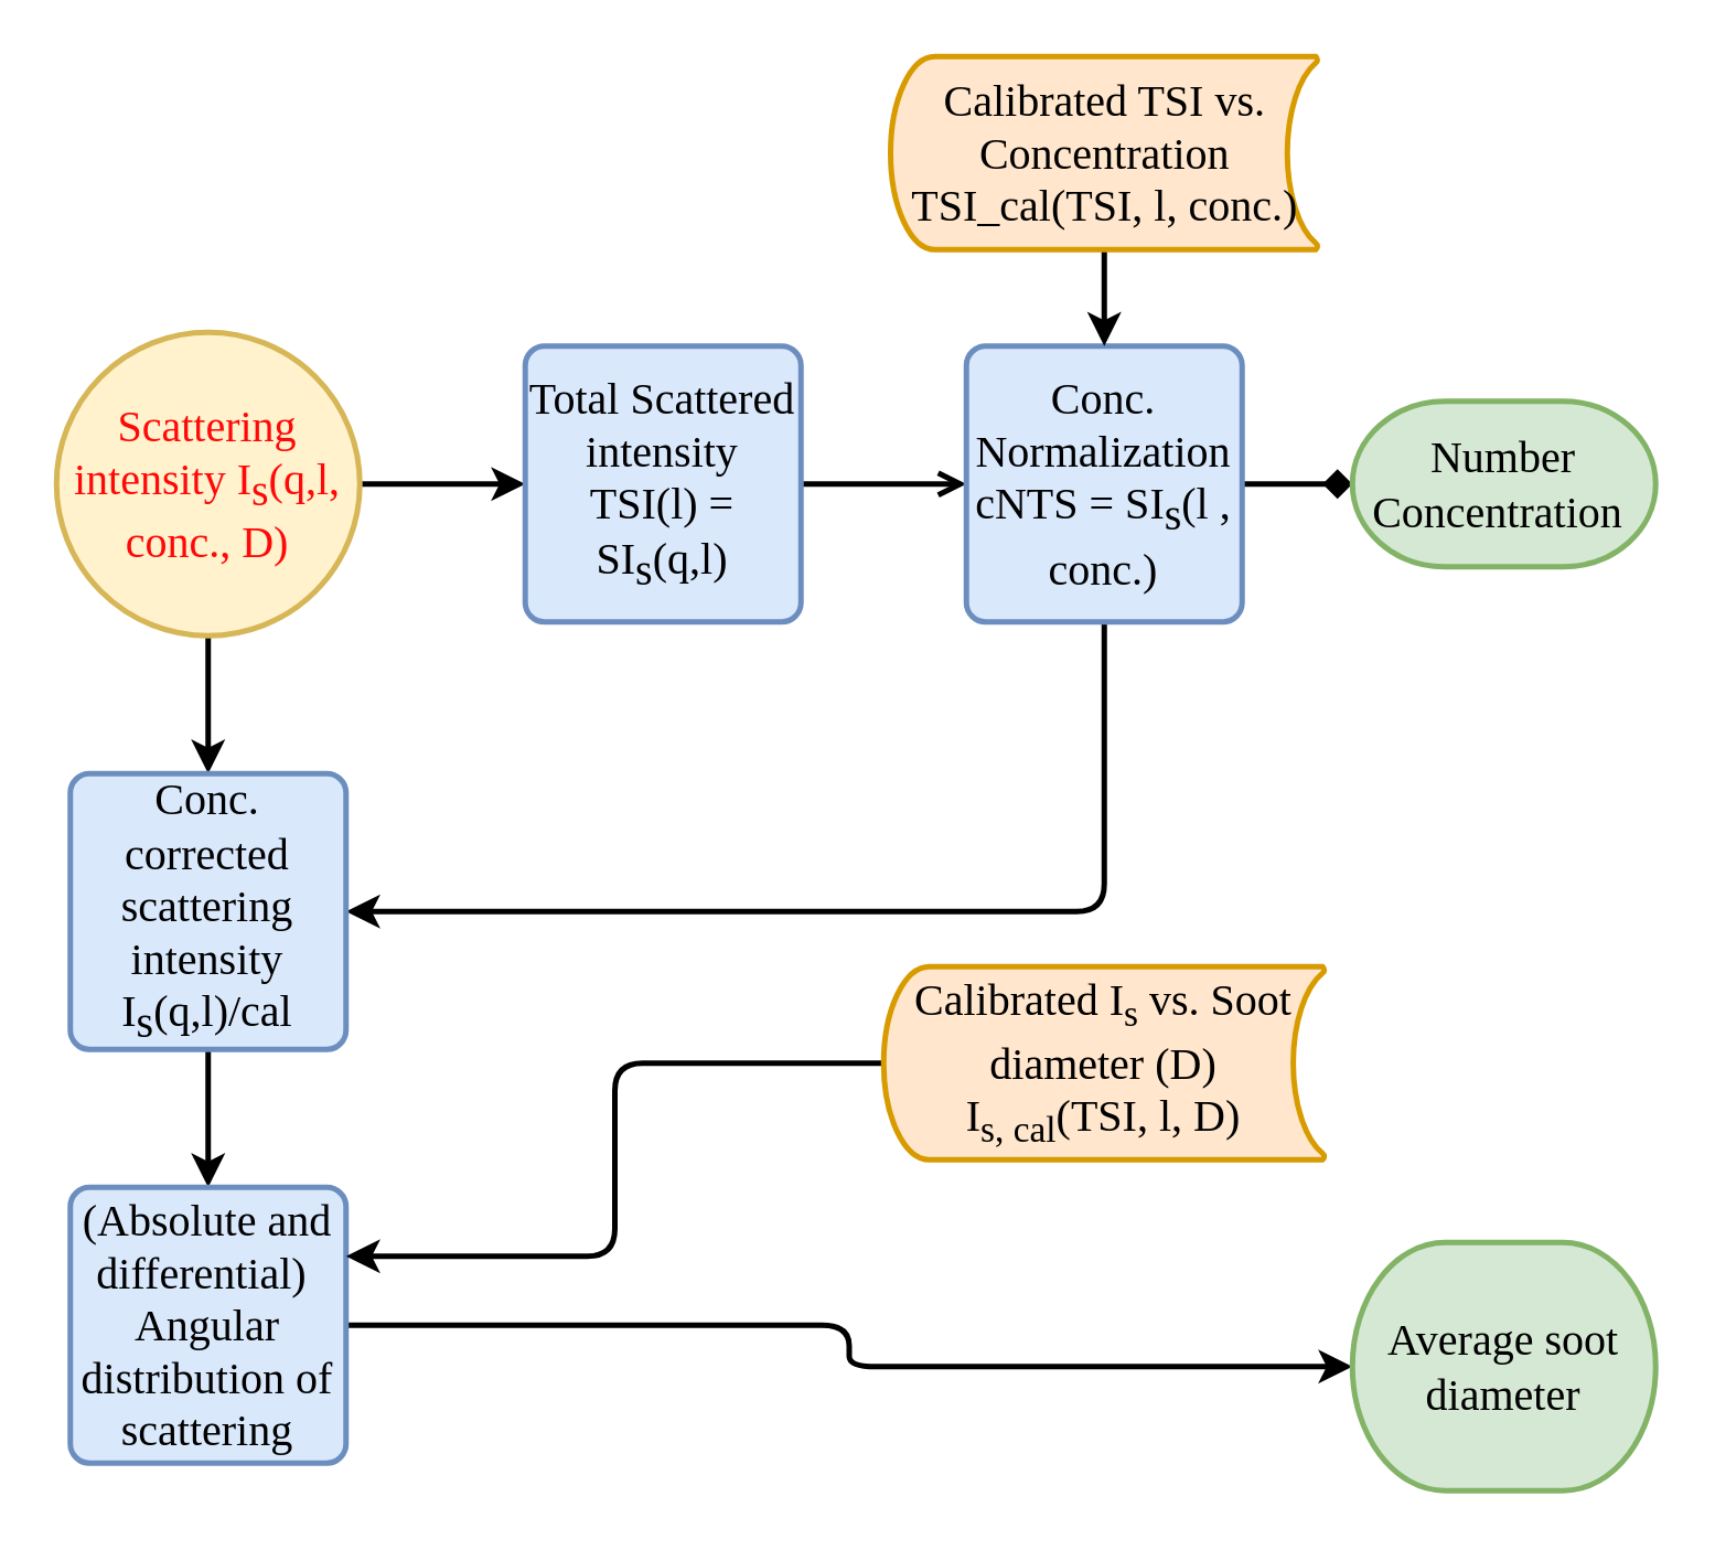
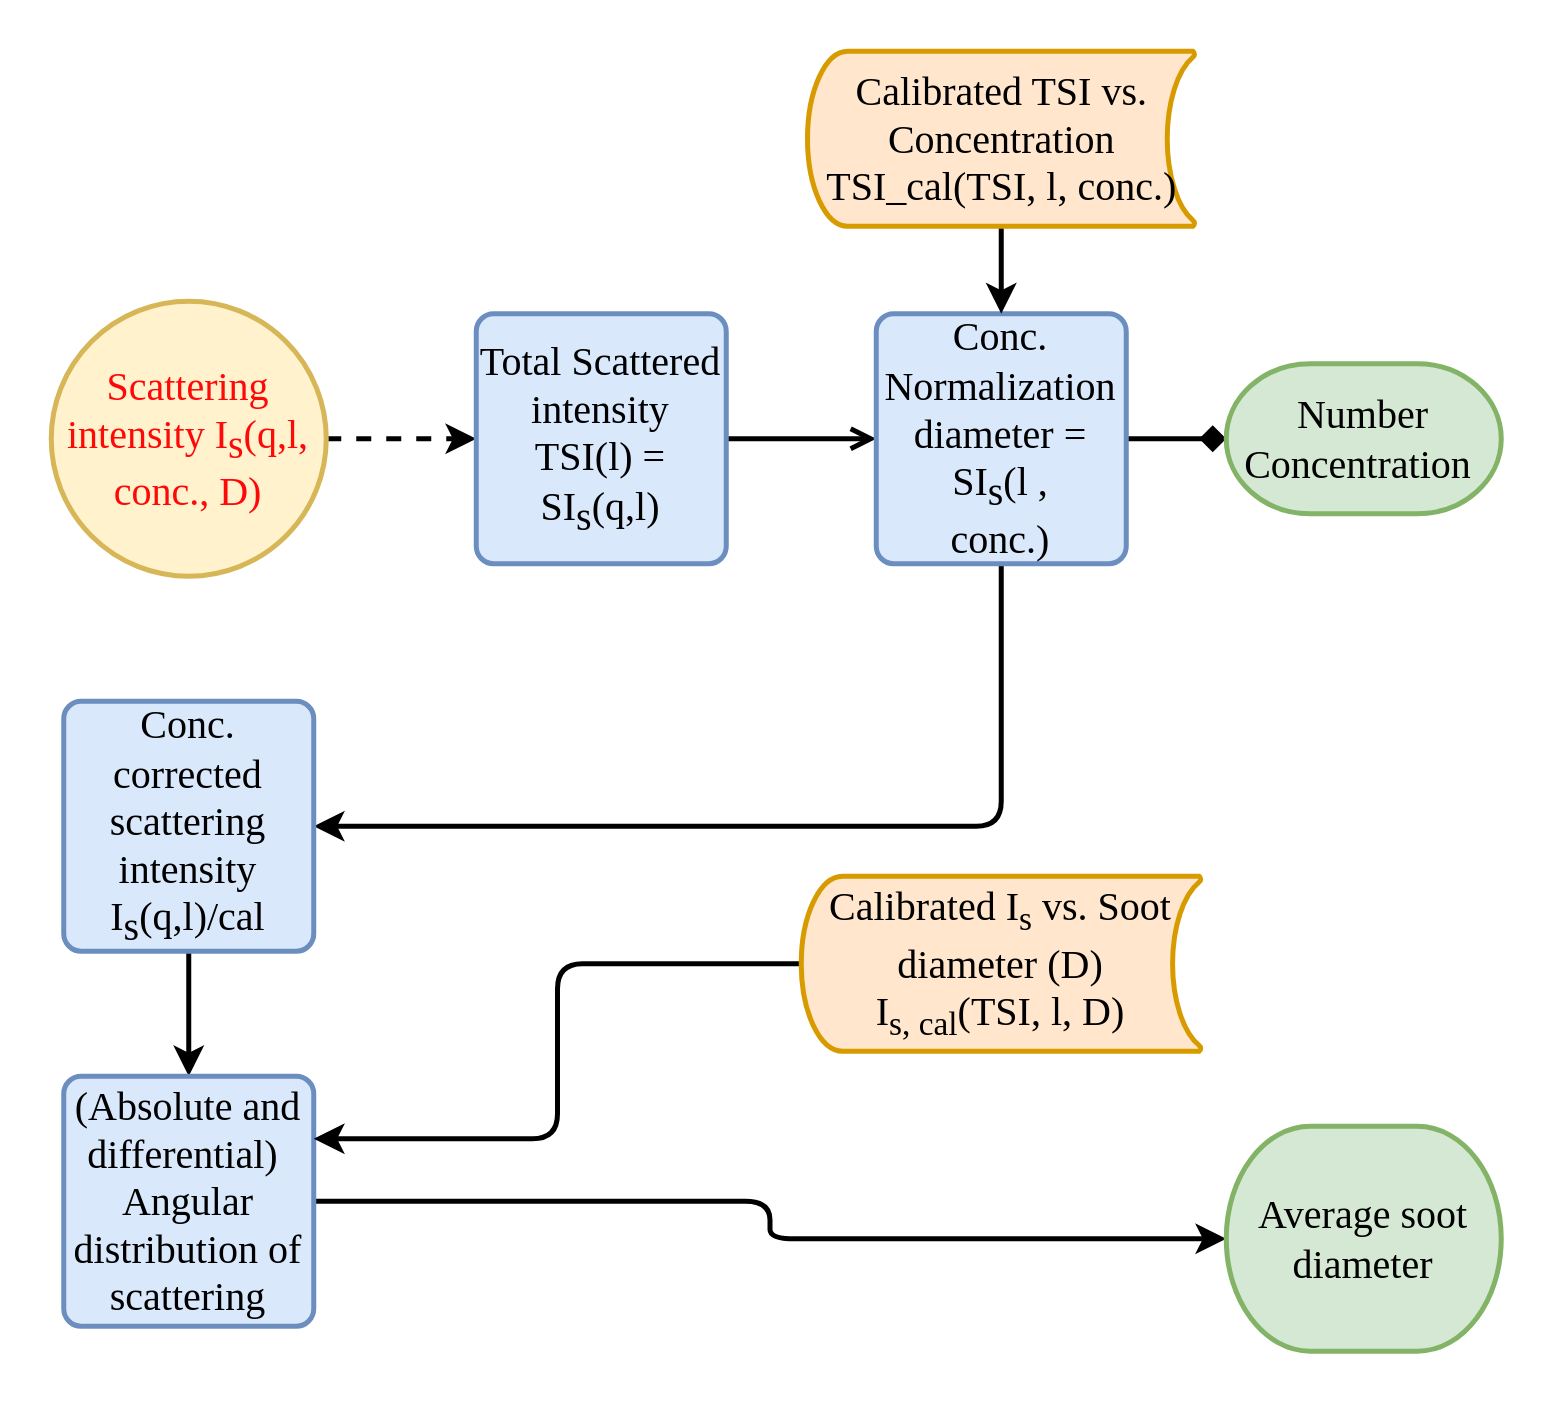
- <mxCell id="2" style="edgeStyle=orthogonalEdgeStyle;orthogonalLoop=1;jettySize=auto;html=1;exitX=1;exitY=0.5;exitDx=0;exitDy=0;exitPerimeter=0;entryX=0;entryY=0.5;entryDx=0;entryDy=0;fontColor=#000000;strokeWidth=2;rounded=1;" parent="1" source="4" target="6" edge="1"><mxGeometry relative="1" as="geometry" /></mxCell>
+ <mxCell id="2" style="edgeStyle=orthogonalEdgeStyle;orthogonalLoop=1;jettySize=auto;html=1;exitX=1;exitY=0.5;exitDx=0;exitDy=0;exitPerimeter=0;entryX=0;entryY=0.5;entryDx=0;entryDy=0;fontColor=#000000;strokeWidth=2;rounded=1;dashed=1;" parent="1" source="4" target="6" edge="1"><mxGeometry relative="1" as="geometry" /></mxCell>
- <mxCell id="9" value="&lt;p style=&quot;margin-top: 0pt ; margin-bottom: 0pt ; margin-left: 0in ; direction: ltr ; unicode-bidi: embed ; word-break: normal ; font-size: 16px&quot;&gt;&lt;span style=&quot;font-family: &amp;#34;calibri&amp;#34;&quot;&gt;&lt;font style=&quot;font-size: 16px&quot;&gt;Conc. Normalization&lt;/font&gt;&lt;/span&gt;&lt;/p&gt;&lt;p style=&quot;margin-top: 0pt ; margin-bottom: 0pt ; margin-left: 0in ; direction: ltr ; unicode-bidi: embed ; word-break: normal ; font-size: 16px&quot;&gt;&lt;font style=&quot;font-size: 16px&quot;&gt;&lt;span style=&quot;font-family: &amp;#34;calibri&amp;#34;&quot;&gt;cNTS&lt;/span&gt;&lt;span style=&quot;font-family: &amp;#34;calibri&amp;#34;&quot;&gt; = &lt;/span&gt;&lt;span style=&quot;font-family: &amp;#34;symbol&amp;#34;&quot;&gt;S&lt;/span&gt;&lt;span style=&quot;font-family: &amp;#34;calibri&amp;#34;&quot;&gt;I&lt;/span&gt;&lt;span style=&quot;font-family: &amp;#34;calibri&amp;#34; ; vertical-align: sub&quot;&gt;s&lt;/span&gt;&lt;span style=&quot;font-family: &amp;#34;calibri&amp;#34;&quot;&gt;(&lt;/span&gt;&lt;span style=&quot;font-family: &amp;#34;symbol&amp;#34;&quot;&gt;l&lt;/span&gt;&lt;span style=&quot;font-family: &amp;#34;calibri&amp;#34;&quot;&gt; ,&lt;br&gt;conc.)&lt;/span&gt;&lt;/font&gt;&lt;/p&gt;" style="rounded=1;whiteSpace=wrap;html=1;absoluteArcSize=1;arcSize=14;strokeWidth=2;align=center;fillColor=#dae8fc;strokeColor=#6c8ebf;" parent="1" vertex="1"><mxGeometry x="350" y="125" width="100" height="100" as="geometry" /></mxCell>
+ <mxCell id="9" value="&lt;p style=&quot;margin-top: 0pt ; margin-bottom: 0pt ; margin-left: 0in ; direction: ltr ; unicode-bidi: embed ; word-break: normal ; font-size: 16px&quot;&gt;&lt;span style=&quot;font-family: &amp;#34;calibri&amp;#34;&quot;&gt;&lt;font style=&quot;font-size: 16px&quot;&gt;Conc. Normalization&lt;/font&gt;&lt;/span&gt;&lt;/p&gt;&lt;p style=&quot;margin-top: 0pt ; margin-bottom: 0pt ; margin-left: 0in ; direction: ltr ; unicode-bidi: embed ; word-break: normal ; font-size: 16px&quot;&gt;&lt;font style=&quot;font-size: 16px&quot;&gt;&lt;span style=&quot;font-family: &amp;#34;calibri&amp;#34;&quot;&gt;diameter&lt;/span&gt;&lt;span style=&quot;font-family: &amp;#34;calibri&amp;#34;&quot;&gt; = &lt;/span&gt;&lt;span style=&quot;font-family: &amp;#34;symbol&amp;#34;&quot;&gt;S&lt;/span&gt;&lt;span style=&quot;font-family: &amp;#34;calibri&amp;#34;&quot;&gt;I&lt;/span&gt;&lt;span style=&quot;font-family: &amp;#34;calibri&amp;#34; ; vertical-align: sub&quot;&gt;s&lt;/span&gt;&lt;span style=&quot;font-family: &amp;#34;calibri&amp;#34;&quot;&gt;(&lt;/span&gt;&lt;span style=&quot;font-family: &amp;#34;symbol&amp;#34;&quot;&gt;l&lt;/span&gt;&lt;span style=&quot;font-family: &amp;#34;calibri&amp;#34;&quot;&gt; ,&lt;br&gt;conc.)&lt;/span&gt;&lt;/font&gt;&lt;/p&gt;" style="rounded=1;whiteSpace=wrap;html=1;absoluteArcSize=1;arcSize=14;strokeWidth=2;align=center;fillColor=#dae8fc;strokeColor=#6c8ebf;" parent="1" vertex="1"><mxGeometry x="350" y="125" width="100" height="100" as="geometry" /></mxCell>
- <mxCell id="3" style="edgeStyle=orthogonalEdgeStyle;orthogonalLoop=1;jettySize=auto;html=1;strokeWidth=2;fontColor=#000000;rounded=1;" edge="1" parent="1" source="4" target="13"><mxGeometry relative="1" as="geometry" /></mxCell>
